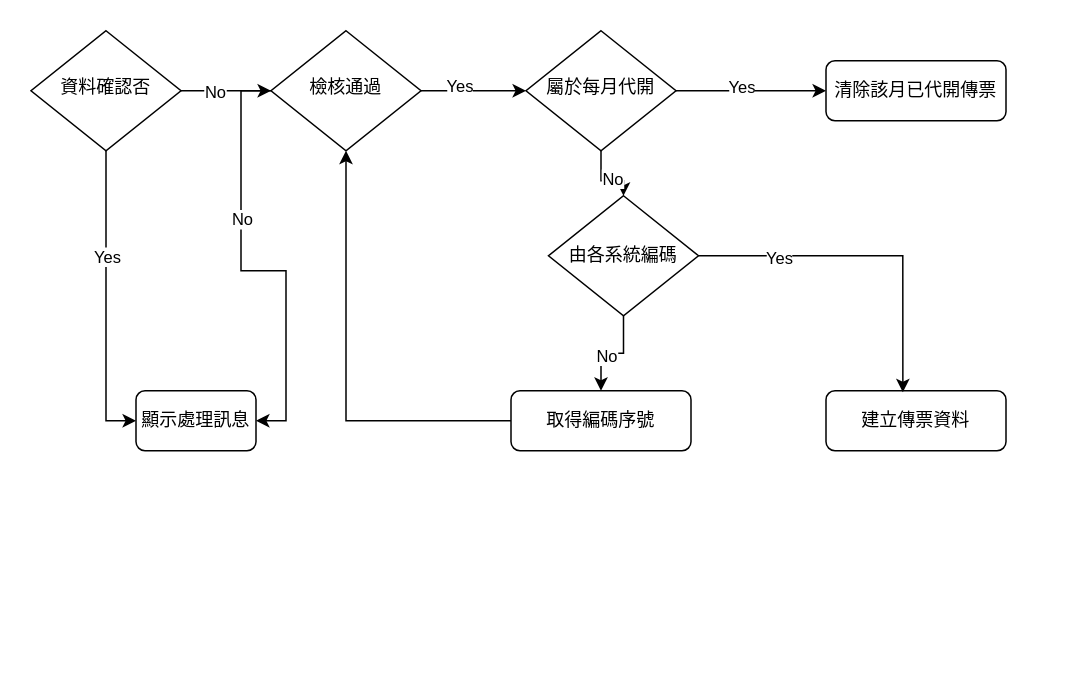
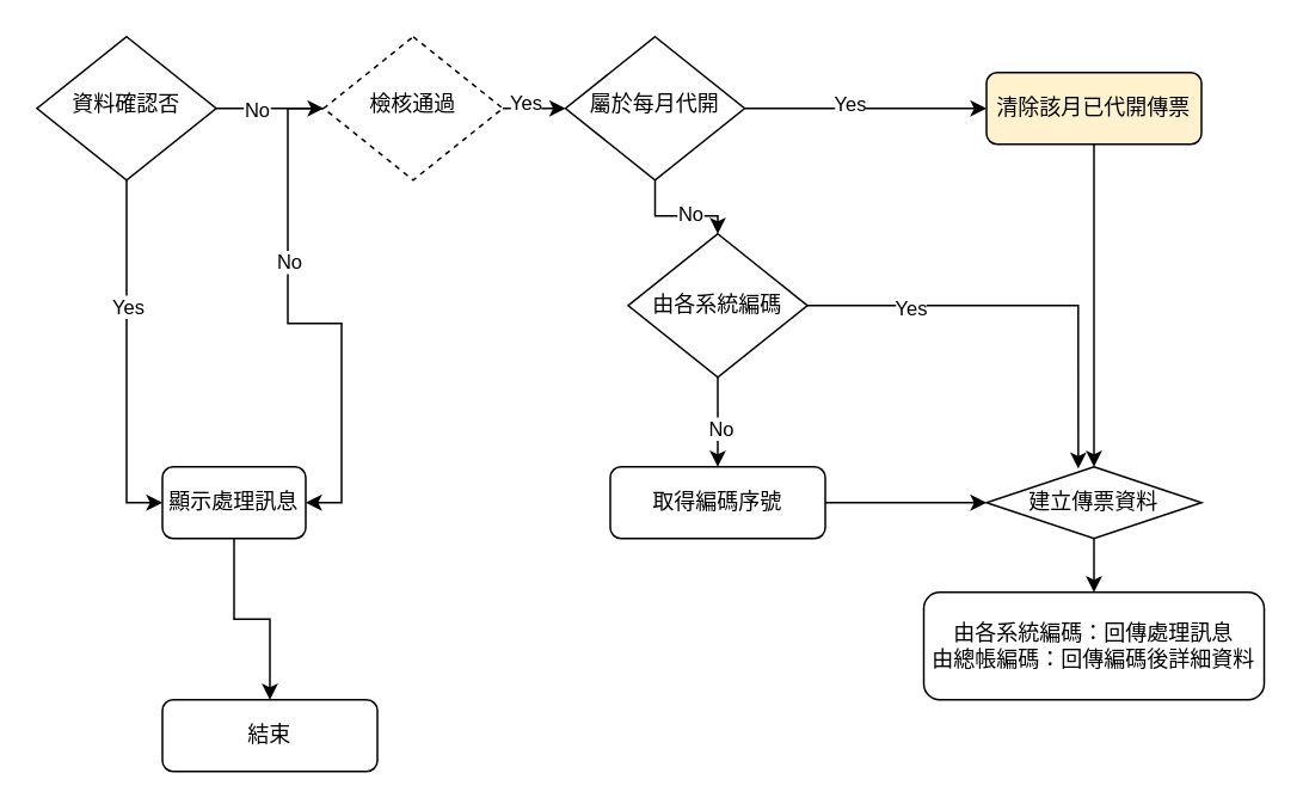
- <mxCell id="28" value="檢核通過" style="rhombus;whiteSpace=wrap;html=1;shadow=0;fontFamily=Helvetica;fontSize=12;align=center;strokeWidth=1;spacing=6;spacingTop=-4;" vertex="1" parent="1"><mxGeometry x="180" y="20" width="100" height="80" as="geometry" /></mxCell>
+ <mxCell id="28" value="檢核通過" style="rhombus;whiteSpace=wrap;html=1;shadow=0;fontFamily=Helvetica;fontSize=12;align=center;strokeWidth=1;spacing=6;spacingTop=-4;dashed=1;" vertex="1" parent="1"><mxGeometry x="180" y="20" width="100" height="80" as="geometry" /></mxCell>
- <mxCell id="13" value="屬於每月代開" style="rhombus;whiteSpace=wrap;html=1;shadow=0;fontFamily=Helvetica;fontSize=12;align=center;strokeWidth=1;spacing=6;spacingTop=-4;" parent="1" vertex="1"><mxGeometry x="350" y="20" width="100" height="80" as="geometry" /></mxCell>
+ <mxCell id="13" value="屬於每月代開" style="rhombus;whiteSpace=wrap;html=1;shadow=0;fontFamily=Helvetica;fontSize=12;align=center;strokeWidth=1;spacing=6;spacingTop=-4;" parent="1" vertex="1"><mxGeometry x="315" y="20" width="100" height="80" as="geometry" /></mxCell>
- <mxCell id="17" value="清除該月已代開傳票" style="rounded=1;whiteSpace=wrap;html=1;fontSize=12;glass=0;strokeWidth=1;shadow=0;" parent="1" vertex="1"><mxGeometry x="550" y="40" width="120" height="40" as="geometry" /></mxCell>
+ <mxCell id="17" value="清除該月已代開傳票" style="rounded=1;whiteSpace=wrap;html=1;fontSize=12;glass=0;strokeWidth=1;shadow=0;fillColor=#fff2cc;" parent="1" vertex="1"><mxGeometry x="550" y="40" width="120" height="40" as="geometry" /></mxCell>
+ <mxCell id="16" style="edgeStyle=orthogonalEdgeStyle;rounded=0;orthogonalLoop=1;jettySize=auto;html=1;exitX=0.5;exitY=1;exitDx=0;exitDy=0;entryX=0.5;entryY=0;entryDx=0;entryDy=0;" edge="1" parent="1" source="17" target="15"><mxGeometry relative="1" as="geometry" /></mxCell>
- <mxCell id="23" value="由各系統編碼" style="rhombus;whiteSpace=wrap;html=1;" vertex="1" parent="1"><mxGeometry x="365" y="130" width="100" height="80" as="geometry" /></mxCell>
+ <mxCell id="23" value="由各系統編碼" style="rhombus;whiteSpace=wrap;html=1;" vertex="1" parent="1"><mxGeometry x="350" y="130" width="100" height="80" as="geometry" /></mxCell>
- <mxCell id="24" style="edgeStyle=orthogonalEdgeStyle;rounded=0;orthogonalLoop=1;jettySize=auto;html=1;" edge="1" parent="1" source="33" target="28"><mxGeometry relative="1" as="geometry"><mxPoint x="460" y="380" as="sourcePoint" /></mxGeometry></mxCell>
+ <mxCell id="24" style="edgeStyle=orthogonalEdgeStyle;rounded=0;orthogonalLoop=1;jettySize=auto;html=1;" edge="1" parent="1" source="33" target="15"><mxGeometry relative="1" as="geometry"><mxPoint x="460" y="380" as="sourcePoint" /></mxGeometry></mxCell>
- <mxCell id="15" value="建立傳票資料" style="rounded=1;whiteSpace=wrap;html=1;fontSize=12;glass=0;strokeWidth=1;shadow=0;" parent="1" vertex="1"><mxGeometry x="550" y="260" width="120" height="40" as="geometry" /></mxCell>
+ <mxCell id="15" value="建立傳票資料" style="rhombus;whiteSpace=wrap;html=1;fontSize=12;glass=0;strokeWidth=1;shadow=0;" parent="1" vertex="1"><mxGeometry x="550" y="260" width="120" height="40" as="geometry" /></mxCell>
+ <mxCell id="14" style="edgeStyle=orthogonalEdgeStyle;rounded=0;orthogonalLoop=1;jettySize=auto;html=1;exitX=0.5;exitY=1;exitDx=0;exitDy=0;entryX=0.5;entryY=0;entryDx=0;entryDy=0;" edge="1" parent="1" source="15" target="25"><mxGeometry relative="1" as="geometry" /></mxCell>
+ <mxCell id="7" value="" style="edgeStyle=orthogonalEdgeStyle;rounded=0;orthogonalLoop=1;jettySize=auto;html=1;exitX=0.5;exitY=1;exitDx=0;exitDy=0;" edge="1" parent="1" source="8" target="18"><mxGeometry relative="1" as="geometry" /></mxCell>
+ <mxCell id="25" value="由各系統編碼：回傳處理訊息&lt;br&gt;由總帳編碼：回傳編碼後詳細資料" style="rounded=1;whiteSpace=wrap;html=1;" vertex="1" parent="1"><mxGeometry x="515" y="330" width="190" height="60" as="geometry" /></mxCell>
+ <mxCell id="18" value="結束" style="rounded=1;whiteSpace=wrap;html=1;fontSize=12;glass=0;strokeWidth=1;shadow=0;" vertex="1" parent="1"><mxGeometry x="90" y="390" width="120" height="40" as="geometry" /></mxCell>
